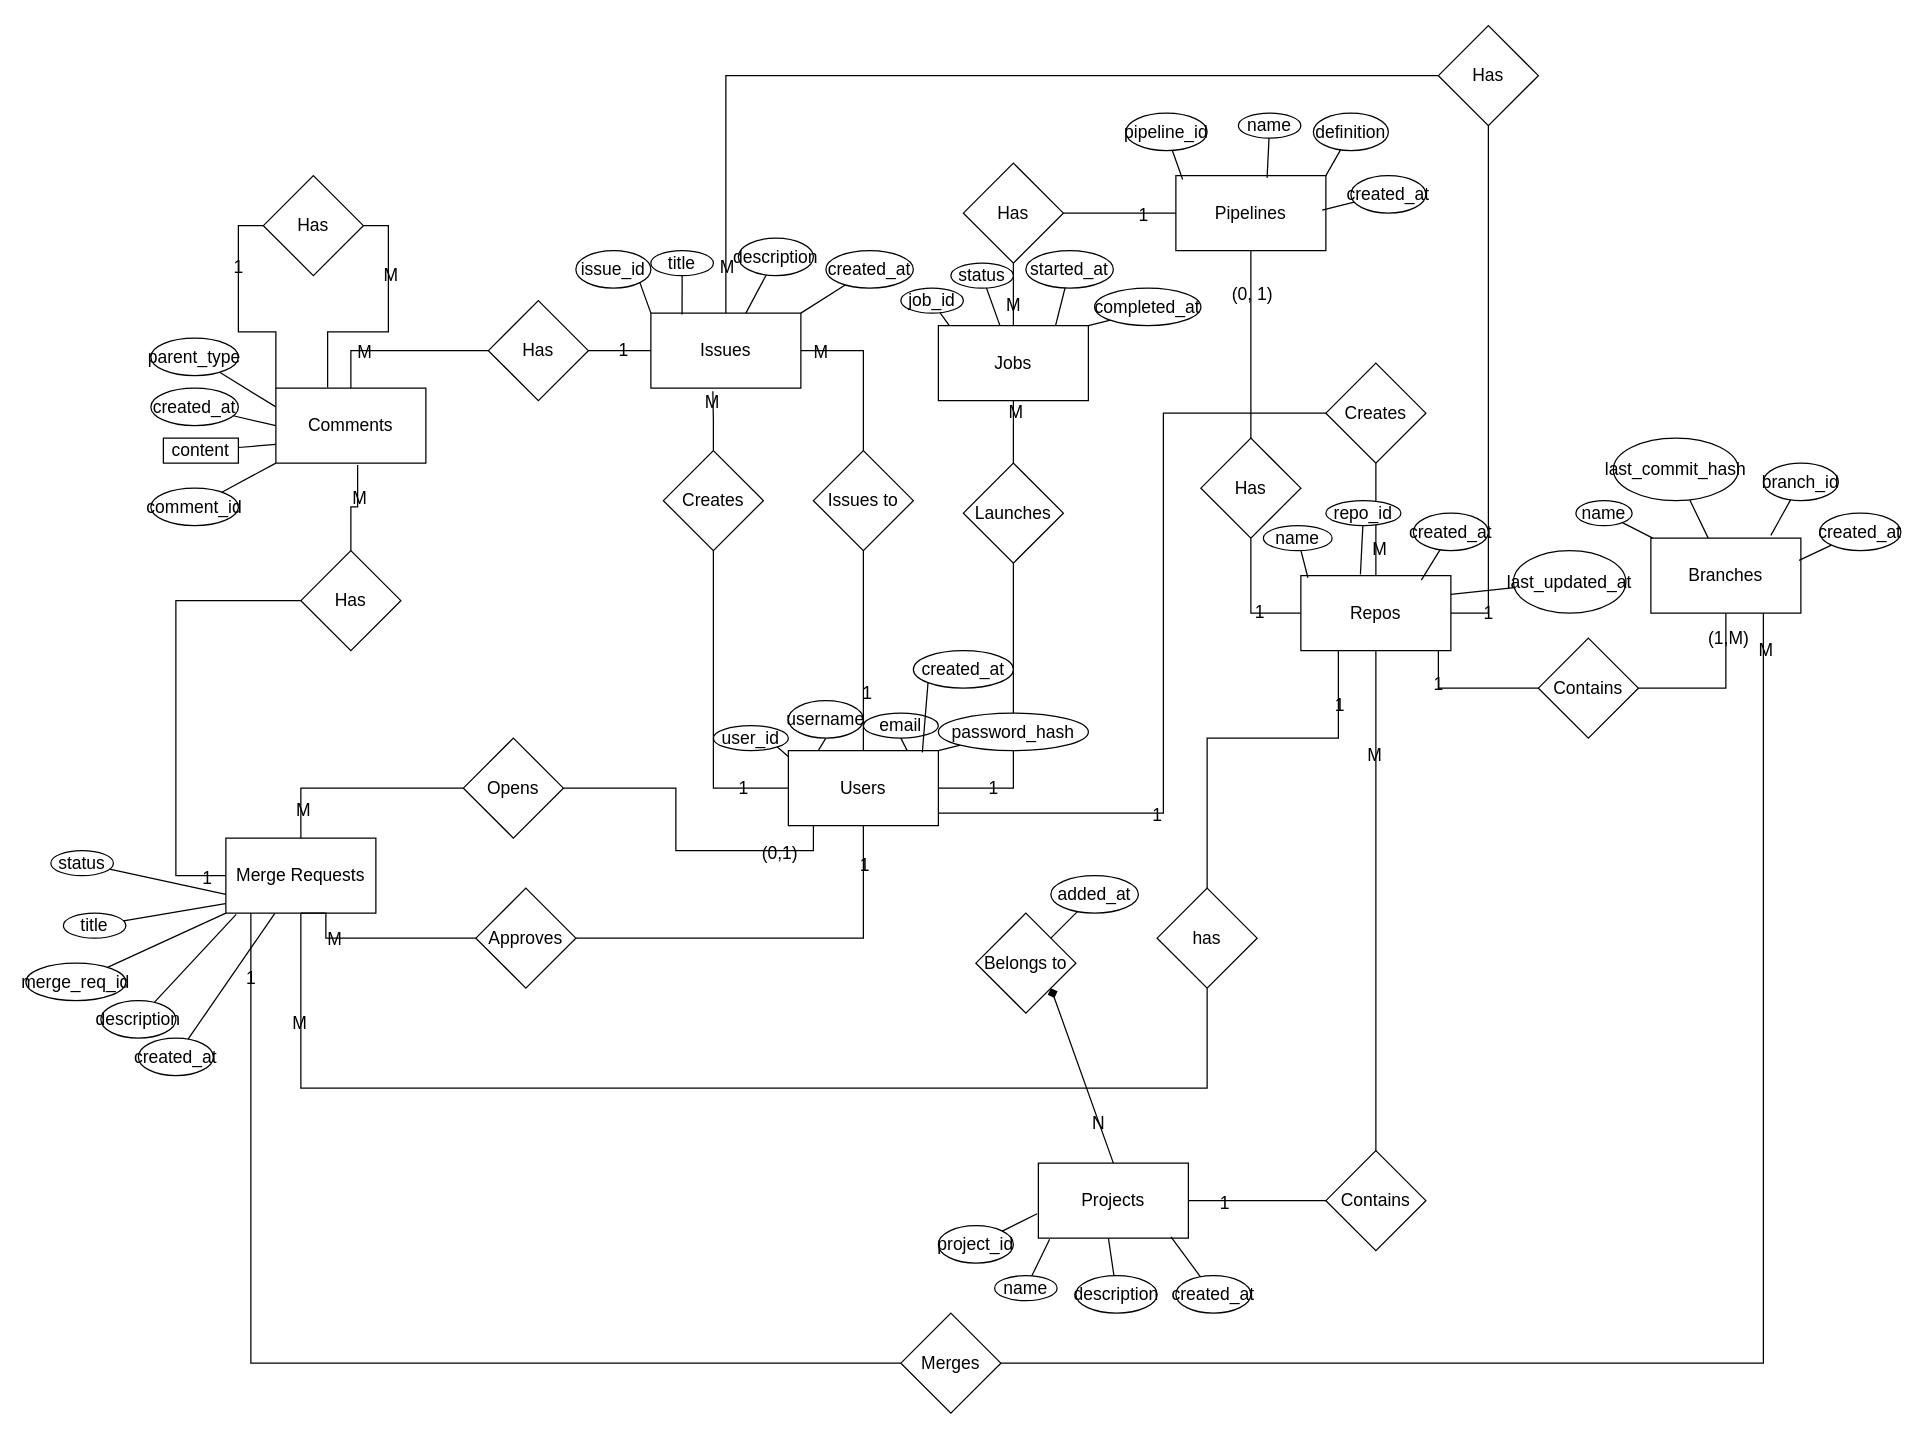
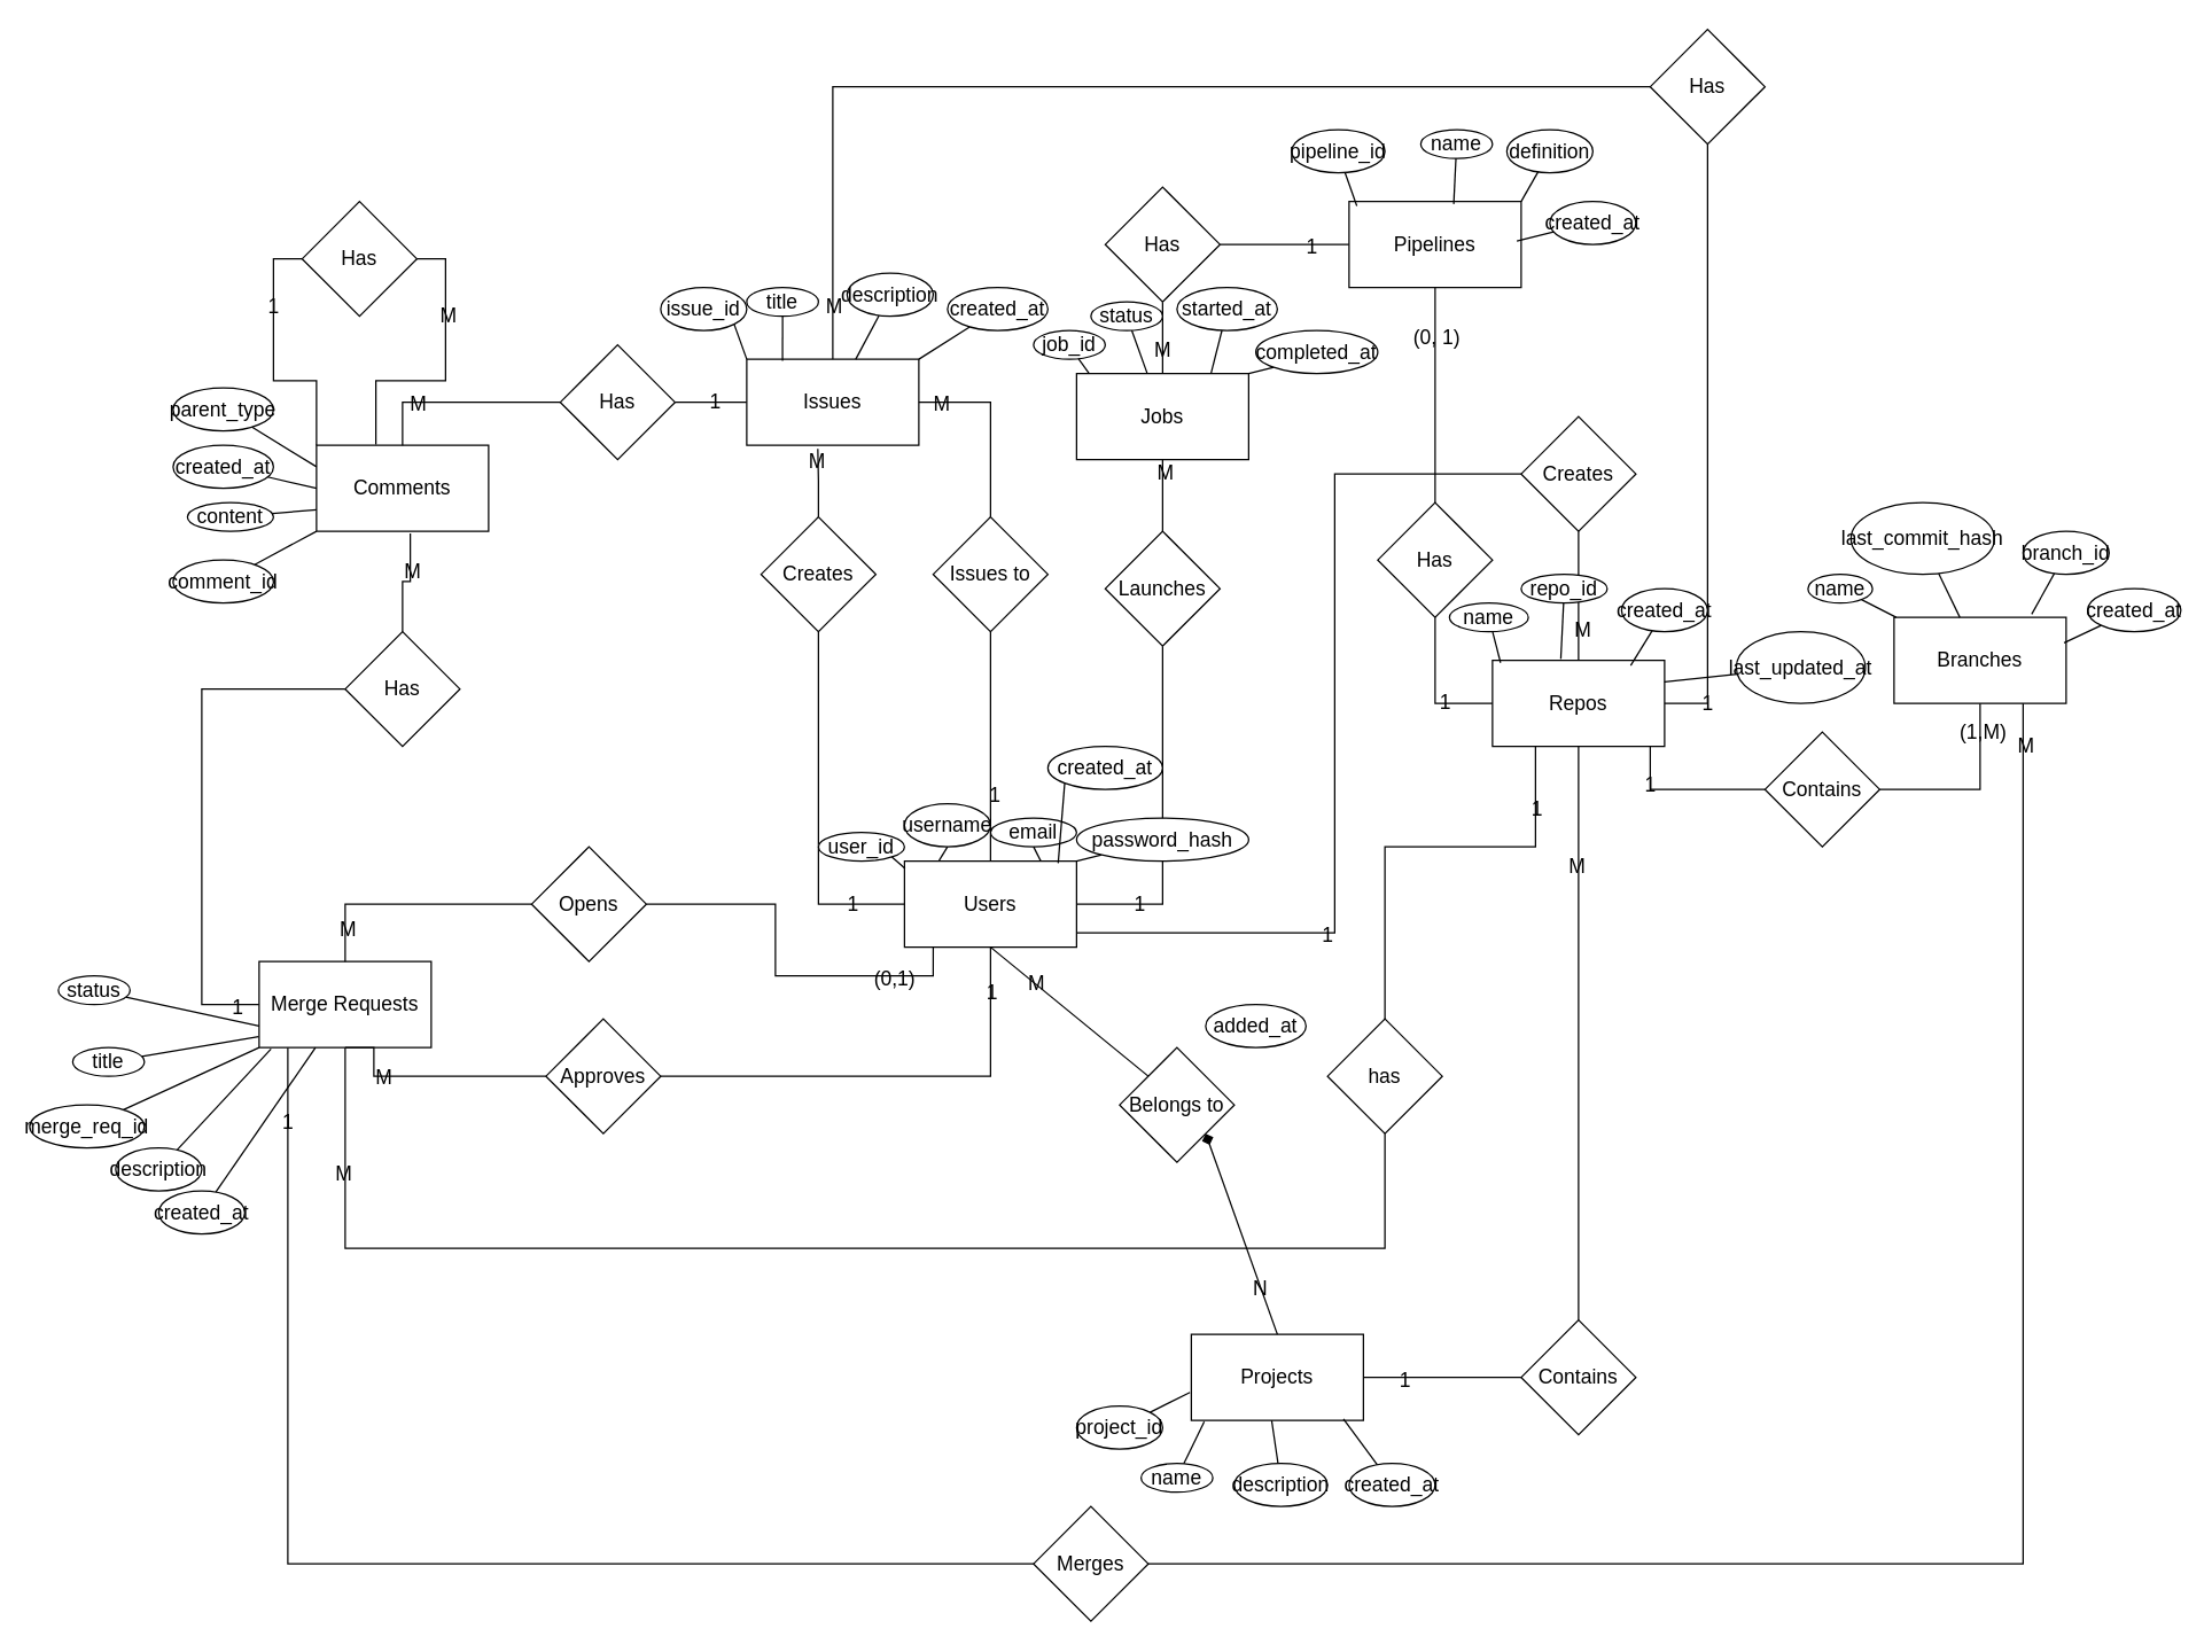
- <mxCell id="156" value="content" style="whiteSpace=wrap;html=1;fontFamily=Helvetica;fontSize=14;fontColor=default;labelBackgroundColor=none;rounded=0;" parent="1" vertex="1"><mxGeometry x="130" y="350" width="60" height="20" as="geometry" /></mxCell>
+ <mxCell id="156" value="content" style="ellipse;whiteSpace=wrap;html=1;fontFamily=Helvetica;fontSize=14;fontColor=default;labelBackgroundColor=none;" parent="1" vertex="1"><mxGeometry x="130" y="350" width="60" height="20" as="geometry" /></mxCell>
+ <mxCell id="35" value="" style="endArrow=none;html=1;rounded=0;entryX=0.5;entryY=1;entryDx=0;entryDy=0;exitX=0;exitY=0;exitDx=0;exitDy=0;fontSize=14;labelBackgroundColor=none;" parent="1" source="34" target="6" edge="1"><mxGeometry width="50" height="50" relative="1" as="geometry"><mxPoint x="660" y="760" as="sourcePoint" /><mxPoint x="710" y="710" as="targetPoint" /></mxGeometry></mxCell>
+ <mxCell id="36" value="M" style="edgeLabel;html=1;align=center;verticalAlign=middle;resizable=0;points=[];fontFamily=Helvetica;fontSize=14;fontColor=default;labelBackgroundColor=none;" parent="35" vertex="1" connectable="0"><mxGeometry x="0.43" y="-1" relative="1" as="geometry"><mxPoint as="offset" /></mxGeometry></mxCell>
- <mxCell id="169" style="rounded=0;orthogonalLoop=1;jettySize=auto;html=1;endArrow=none;endFill=0;fontSize=14;labelBackgroundColor=none;" parent="1" source="34" target="170" edge="1"><mxGeometry relative="1" as="geometry" /></mxCell>
